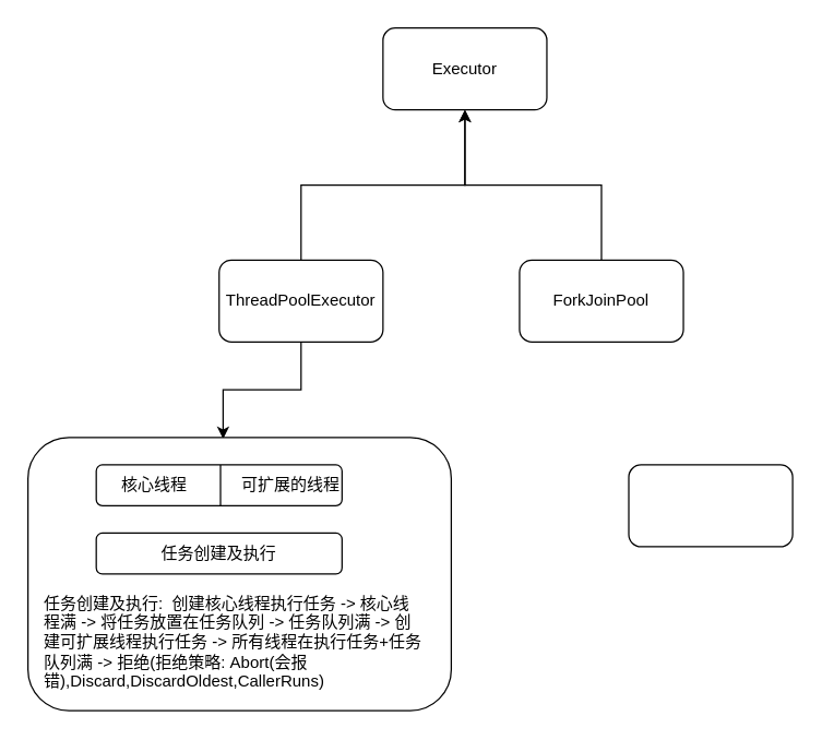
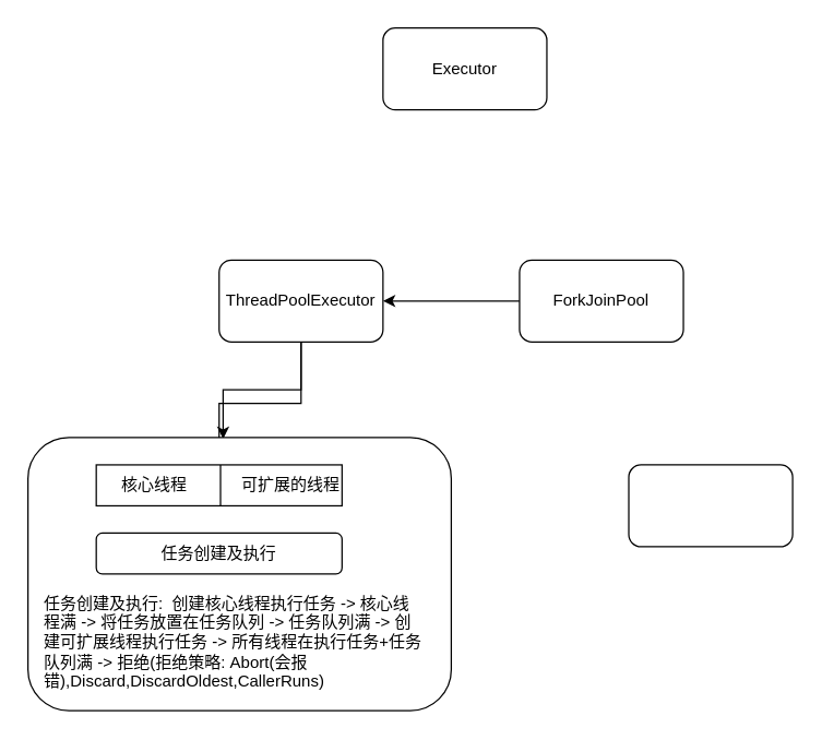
- <mxCell id="3" style="edgeStyle=orthogonalEdgeStyle;rounded=0;orthogonalLoop=1;jettySize=auto;html=1;" edge="1" parent="1" source="5" target="2"><mxGeometry relative="1" as="geometry" /></mxCell>
+ <mxCell id="3" style="edgeStyle=orthogonalEdgeStyle;rounded=0;orthogonalLoop=1;jettySize=auto;html=1;" edge="1" parent="1" source="5" target="10"><mxGeometry relative="1" as="geometry" /></mxCell>
- <mxCell id="6" style="edgeStyle=orthogonalEdgeStyle;rounded=0;orthogonalLoop=1;jettySize=auto;html=1;" edge="1" parent="1" source="7" target="2"><mxGeometry relative="1" as="geometry" /></mxCell>
+ <mxCell id="6" style="edgeStyle=orthogonalEdgeStyle;rounded=0;orthogonalLoop=1;jettySize=auto;html=1;" edge="1" parent="1" source="7" target="5"><mxGeometry relative="1" as="geometry" /></mxCell>
- <mxCell id="10" value="&amp;nbsp; &amp;nbsp; &amp;nbsp;核心线程&amp;nbsp; &amp;nbsp; &amp;nbsp; &amp;nbsp; &amp;nbsp; &amp;nbsp; 可扩展的线程" style="rounded=1;whiteSpace=wrap;html=1;align=left;" vertex="1" parent="8"><mxGeometry x="50" y="20" width="180" height="30" as="geometry" /></mxCell>
+ <mxCell id="10" value="&amp;nbsp; &amp;nbsp; &amp;nbsp;核心线程&amp;nbsp; &amp;nbsp; &amp;nbsp; &amp;nbsp; &amp;nbsp; &amp;nbsp; 可扩展的线程" style="whiteSpace=wrap;html=1;align=left;rounded=0;" vertex="1" parent="8"><mxGeometry x="50" y="20" width="180" height="30" as="geometry" /></mxCell>
